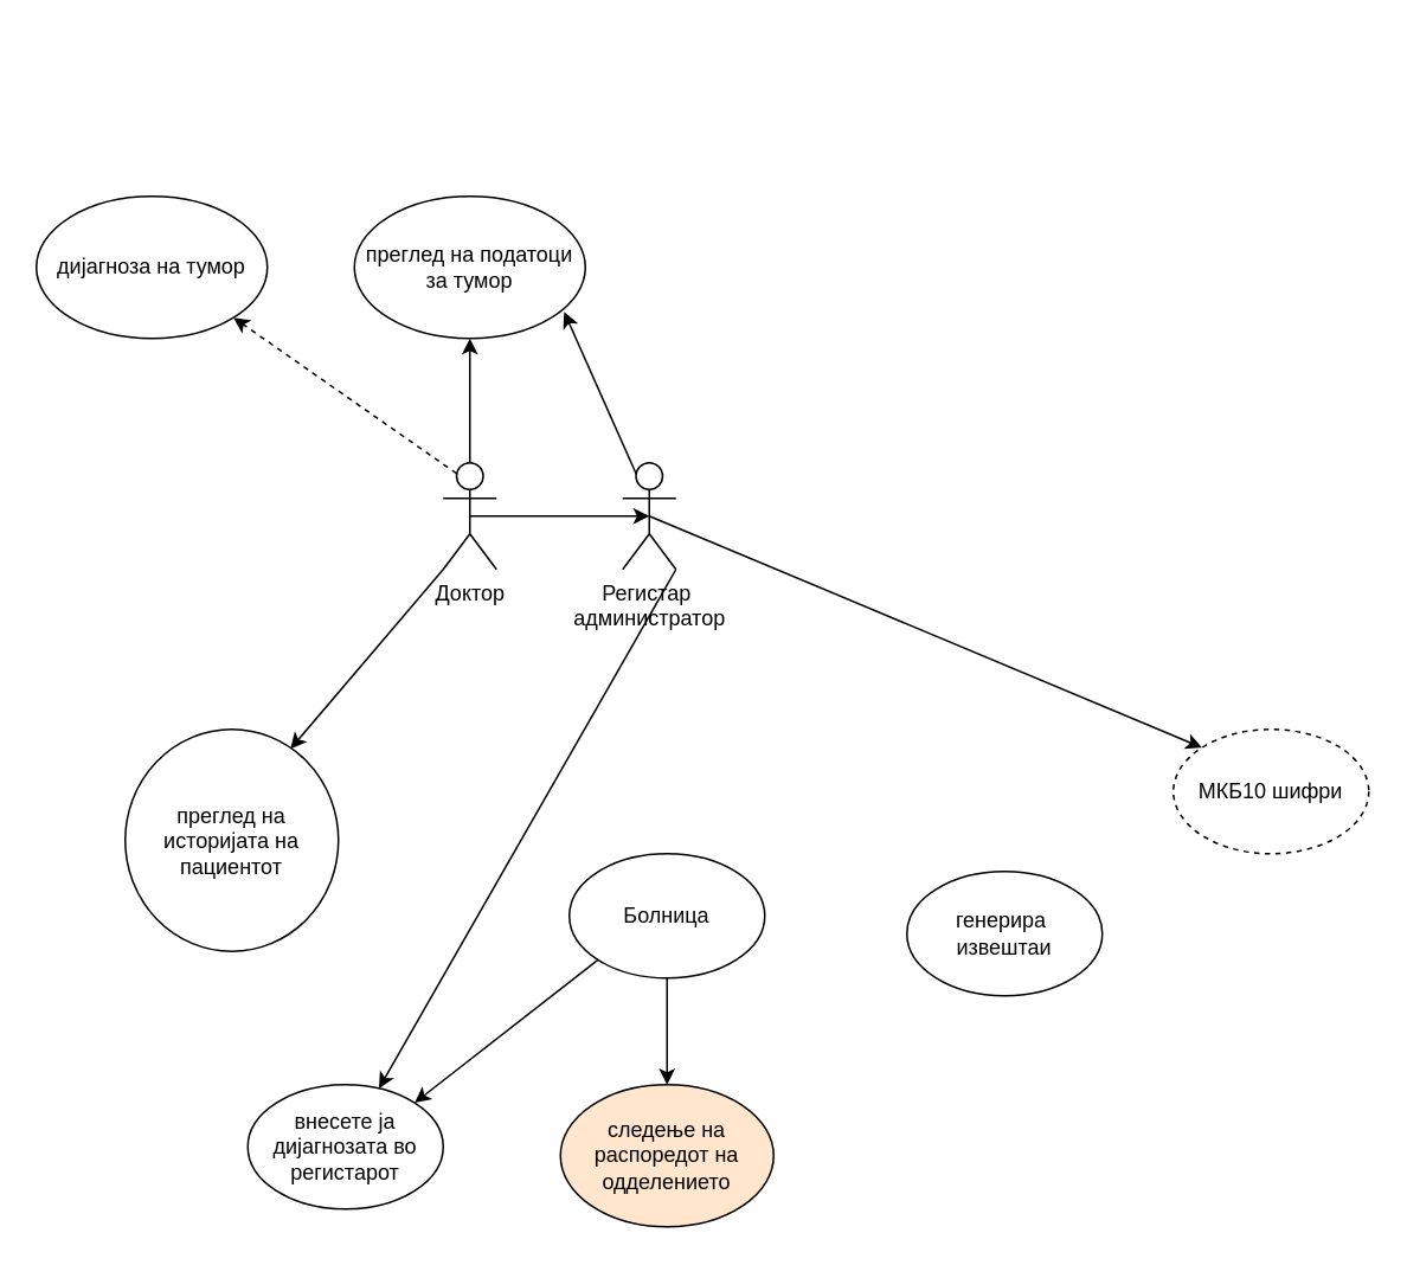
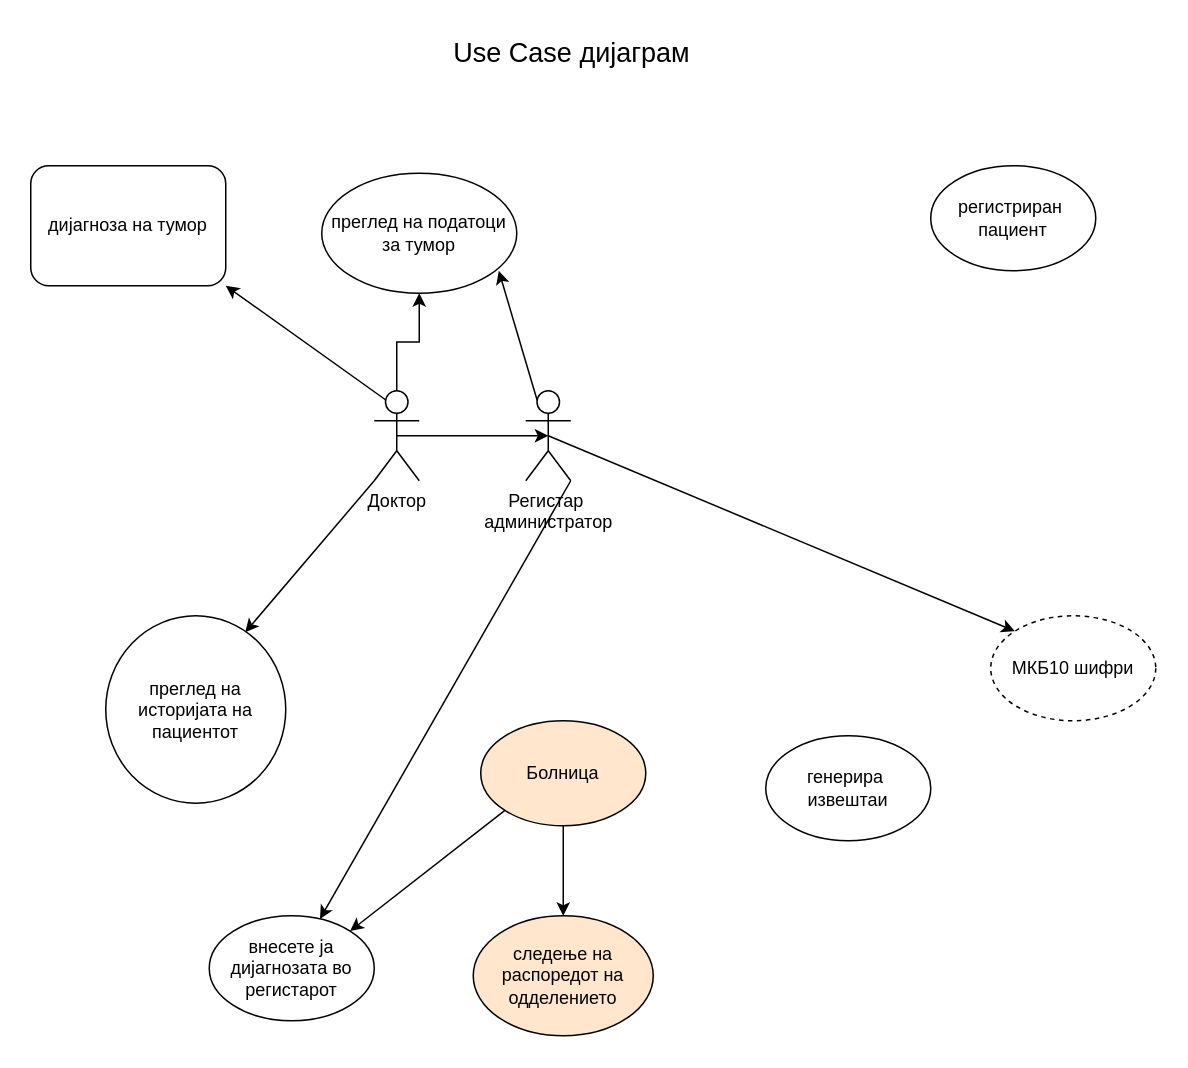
+ <mxCell id="22" value="&lt;font style=&quot;font-size: 18px;&quot;&gt;Use Case дијаграм&lt;/font&gt;" style="text;html=1;align=center;verticalAlign=middle;whiteSpace=wrap;rounded=0;" vertex="1" parent="1"><mxGeometry x="281" y="20" width="200" height="30" as="geometry" /></mxCell>
+ <mxCell id="13" value="регистриран&amp;nbsp;&lt;div&gt;пациент&lt;/div&gt;" style="ellipse;whiteSpace=wrap;html=1;" vertex="1" parent="1"><mxGeometry x="620" y="110" width="110" height="70" as="geometry" /></mxCell>
- <mxCell id="2" value="дијагноза на тумор" style="ellipse;whiteSpace=wrap;html=1;" vertex="1" parent="1"><mxGeometry x="20" y="110" width="130" height="80" as="geometry" /></mxCell>
+ <mxCell id="2" value="дијагноза на тумор" style="whiteSpace=wrap;html=1;rounded=1;" vertex="1" parent="1"><mxGeometry x="20" y="110" width="130" height="80" as="geometry" /></mxCell>
- <mxCell id="4" value="преглед на податоци за тумор" style="ellipse;whiteSpace=wrap;html=1;" vertex="1" parent="1"><mxGeometry x="199" y="110" width="130" height="80" as="geometry" /></mxCell>
+ <mxCell id="4" value="преглед на податоци за тумор" style="ellipse;whiteSpace=wrap;html=1;" vertex="1" parent="1"><mxGeometry x="214" y="115" width="130" height="80" as="geometry" /></mxCell>
- <mxCell id="10" value="" style="endArrow=classic;html=1;rounded=0;entryX=1;entryY=1;entryDx=0;entryDy=0;exitX=0.25;exitY=0.1;exitDx=0;exitDy=0;exitPerimeter=0;dashed=1;" edge="1" parent="1" source="6" target="2"><mxGeometry width="50" height="50" relative="1" as="geometry"><mxPoint x="120" y="250" as="sourcePoint" /><mxPoint x="170" y="200" as="targetPoint" /></mxGeometry></mxCell>
+ <mxCell id="10" value="" style="endArrow=classic;html=1;rounded=0;entryX=1;entryY=1;entryDx=0;entryDy=0;exitX=0.25;exitY=0.1;exitDx=0;exitDy=0;exitPerimeter=0;" edge="1" parent="1" source="6" target="2"><mxGeometry width="50" height="50" relative="1" as="geometry"><mxPoint x="120" y="250" as="sourcePoint" /><mxPoint x="170" y="200" as="targetPoint" /></mxGeometry></mxCell>
- <mxCell id="12" value="Болница" style="ellipse;whiteSpace=wrap;html=1;" vertex="1" parent="1"><mxGeometry x="320" y="480" width="110" height="70" as="geometry" /></mxCell>
+ <mxCell id="12" value="Болница" style="ellipse;whiteSpace=wrap;html=1;fillColor=#ffe6cc;" vertex="1" parent="1"><mxGeometry x="320" y="480" width="110" height="70" as="geometry" /></mxCell>
